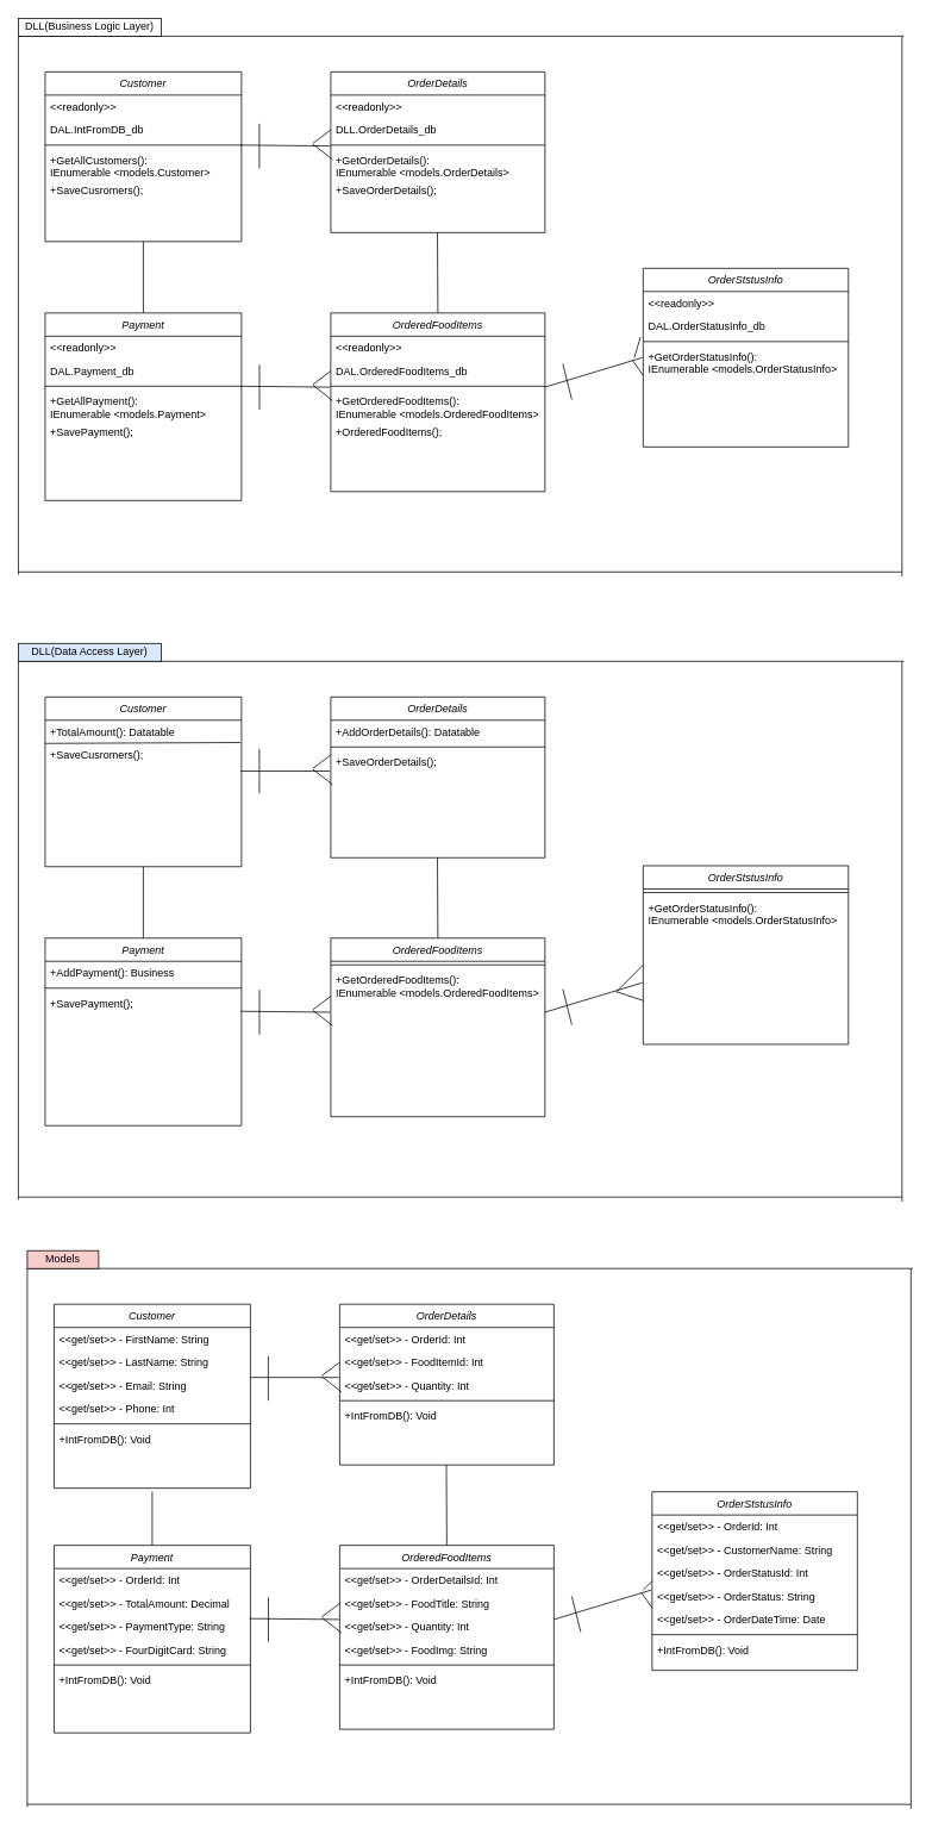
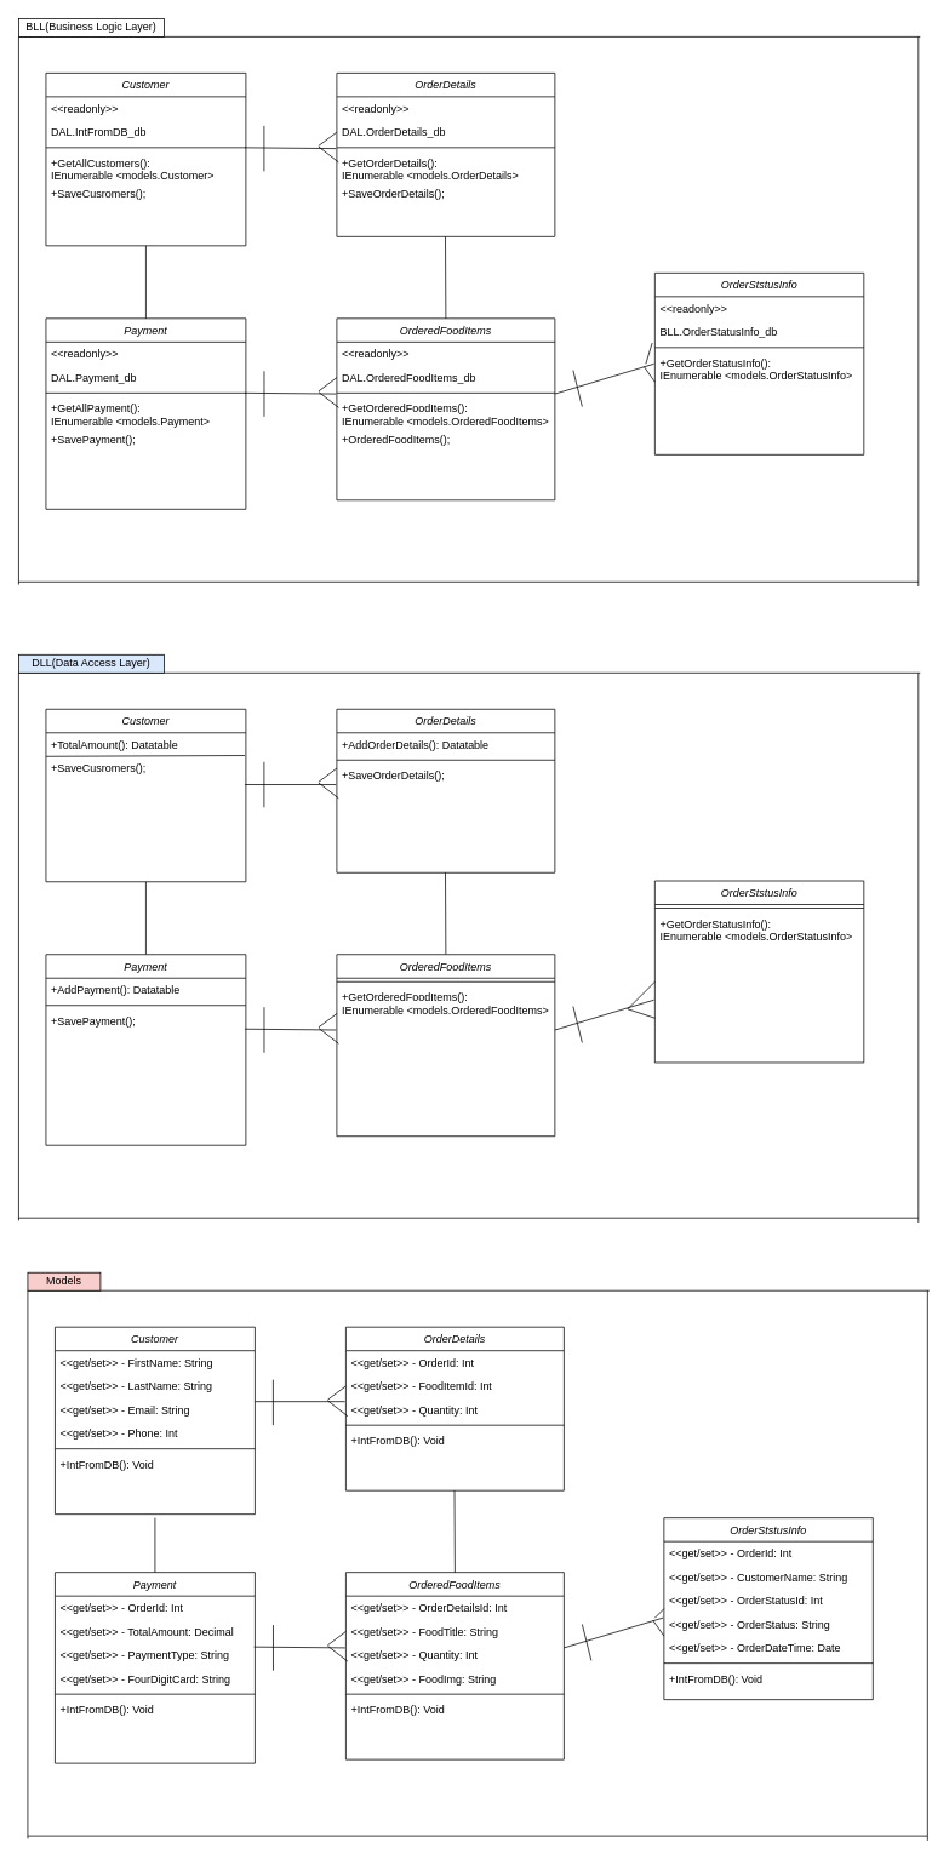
- <mxCell id="42" value="DLL(Business Logic Layer)" style="rounded=0;whiteSpace=wrap;html=1;" vertex="1" parent="1"><mxGeometry x="20" y="20" width="160" height="20" as="geometry" /></mxCell>
+ <mxCell id="42" value="BLL(Business Logic Layer)" style="rounded=0;whiteSpace=wrap;html=1;" vertex="1" parent="1"><mxGeometry x="20" y="20" width="160" height="20" as="geometry" /></mxCell>
- <mxCell id="10" value="DLL.OrderDetails_db" style="text;align=left;verticalAlign=top;spacingLeft=4;spacingRight=4;overflow=hidden;rotatable=0;points=[[0,0.5],[1,0.5]];portConstraint=eastwest;rounded=0;shadow=0;html=0;" vertex="1" parent="8"><mxGeometry y="52" width="240" height="26" as="geometry" /></mxCell>
+ <mxCell id="10" value="DAL.OrderDetails_db" style="text;align=left;verticalAlign=top;spacingLeft=4;spacingRight=4;overflow=hidden;rotatable=0;points=[[0,0.5],[1,0.5]];portConstraint=eastwest;rounded=0;shadow=0;html=0;" vertex="1" parent="8"><mxGeometry y="52" width="240" height="26" as="geometry" /></mxCell>
- <mxCell id="74" value="DAL.OrderStatusInfo_db" style="text;align=left;verticalAlign=top;spacingLeft=4;spacingRight=4;overflow=hidden;rotatable=0;points=[[0,0.5],[1,0.5]];portConstraint=eastwest;rounded=0;shadow=0;html=0;" vertex="1" parent="72"><mxGeometry y="52" width="230" height="26" as="geometry" /></mxCell>
+ <mxCell id="74" value="BLL.OrderStatusInfo_db" style="text;align=left;verticalAlign=top;spacingLeft=4;spacingRight=4;overflow=hidden;rotatable=0;points=[[0,0.5],[1,0.5]];portConstraint=eastwest;rounded=0;shadow=0;html=0;" vertex="1" parent="72"><mxGeometry y="52" width="230" height="26" as="geometry" /></mxCell>
- <mxCell id="78" value="+AddPayment(): Business" style="text;align=left;verticalAlign=top;spacingLeft=4;spacingRight=4;overflow=hidden;rotatable=0;points=[[0,0.5],[1,0.5]];portConstraint=eastwest;" vertex="1" parent="77"><mxGeometry y="26" width="220" height="26" as="geometry" /></mxCell>
+ <mxCell id="78" value="+AddPayment(): Datatable" style="text;align=left;verticalAlign=top;spacingLeft=4;spacingRight=4;overflow=hidden;rotatable=0;points=[[0,0.5],[1,0.5]];portConstraint=eastwest;" vertex="1" parent="77"><mxGeometry y="26" width="220" height="26" as="geometry" /></mxCell>
